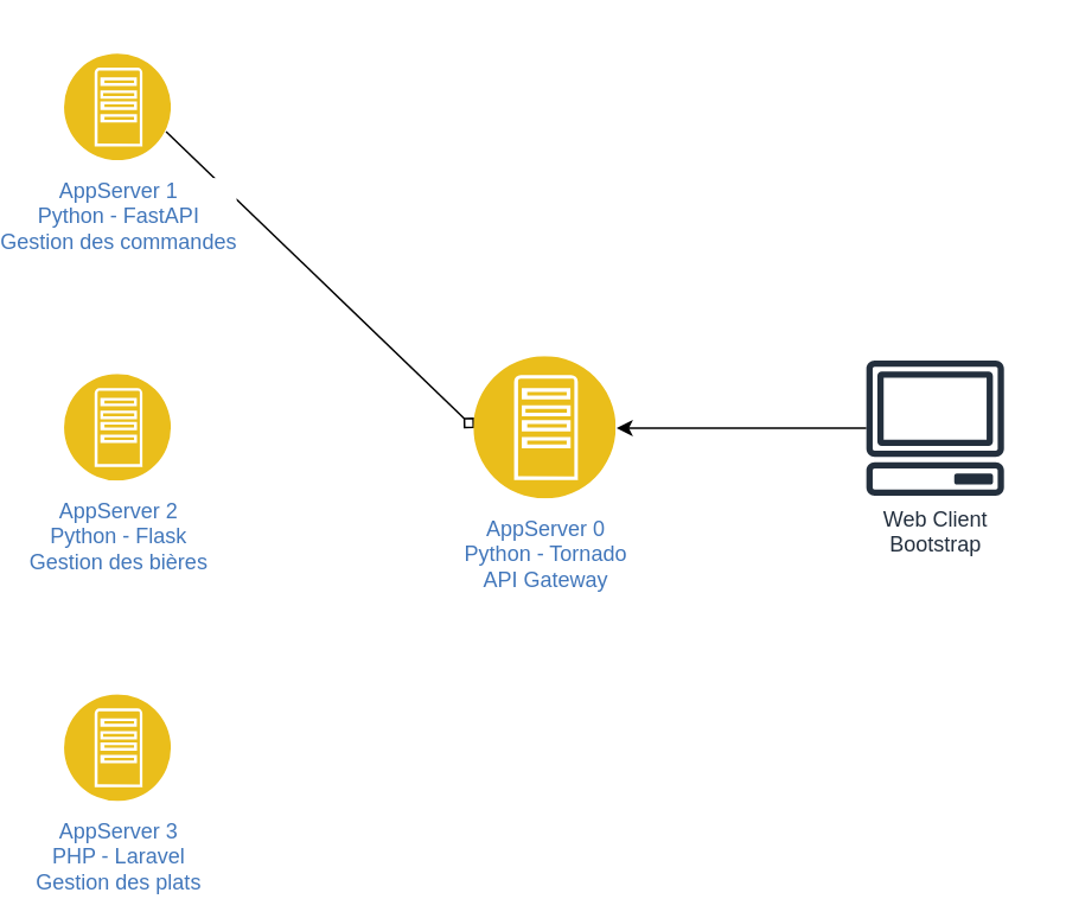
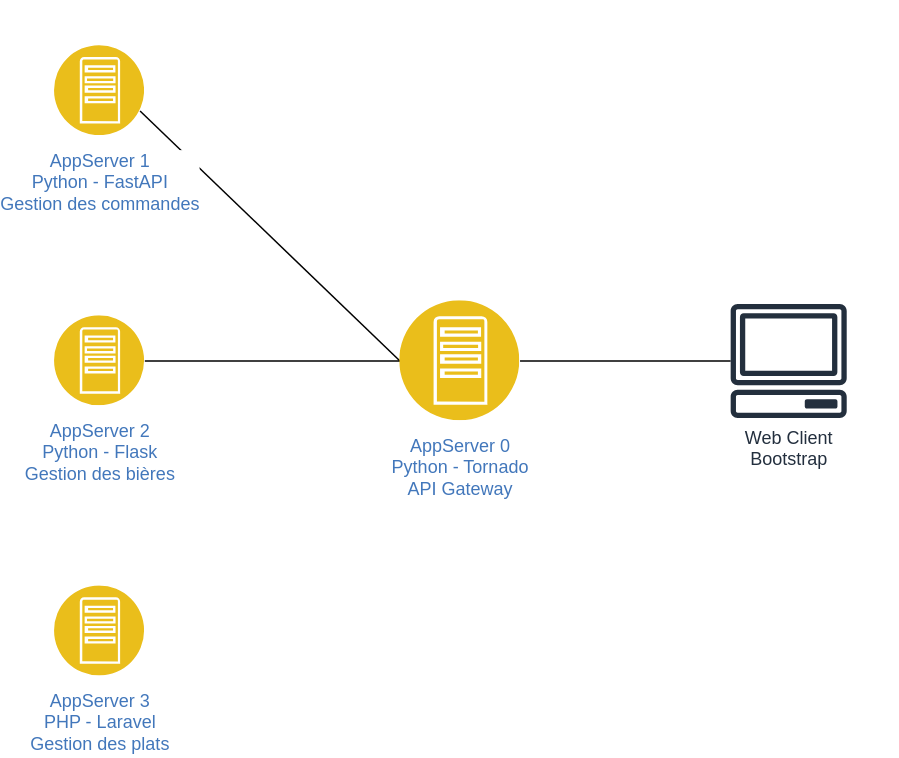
- <mxCell id="2" style="rounded=0;orthogonalLoop=1;jettySize=auto;html=1;exitX=1;exitY=0.75;exitDx=0;exitDy=0;entryX=0;entryY=0.5;entryDx=0;entryDy=0;endArrow=diamond;endFill=0;" edge="1" parent="1" source="3" target="10"><mxGeometry relative="1" as="geometry" /></mxCell>
+ <mxCell id="2" style="rounded=0;orthogonalLoop=1;jettySize=auto;html=1;exitX=1;exitY=0.75;exitDx=0;exitDy=0;entryX=0;entryY=0.5;entryDx=0;entryDy=0;endArrow=none;endFill=0;" edge="1" parent="1" source="3" target="10"><mxGeometry relative="1" as="geometry" /></mxCell>
+ <mxCell id="4" style="edgeStyle=orthogonalEdgeStyle;rounded=0;orthogonalLoop=1;jettySize=auto;html=1;endArrow=none;endFill=0;" edge="1" parent="1" source="5" target="10"><mxGeometry relative="1" as="geometry" /></mxCell>
- <mxCell id="12" style="edgeStyle=orthogonalEdgeStyle;rounded=0;orthogonalLoop=1;jettySize=auto;html=1;entryX=1;entryY=0.5;entryDx=0;entryDy=0;" edge="1" parent="1" source="13" target="10"><mxGeometry relative="1" as="geometry"><mxPoint x="330" y="242" as="targetPoint" /></mxGeometry></mxCell>
+ <mxCell id="12" style="edgeStyle=orthogonalEdgeStyle;rounded=0;orthogonalLoop=1;jettySize=auto;html=1;entryX=1;entryY=0.5;entryDx=0;entryDy=0;endArrow=none;" edge="1" parent="1" source="13" target="10"><mxGeometry relative="1" as="geometry"><mxPoint x="330" y="242" as="targetPoint" /></mxGeometry></mxCell>
